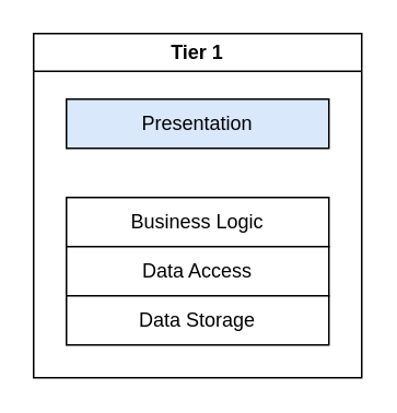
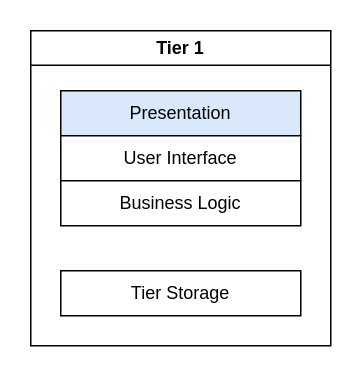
+ <mxCell id="4" value="User Interface" style="rounded=0;whiteSpace=wrap;html=1;" vertex="1" parent="2"><mxGeometry x="20" y="70" width="160" height="30" as="geometry" /></mxCell>
- <mxCell id="6" value="Data Access" style="rounded=0;whiteSpace=wrap;html=1;" vertex="1" parent="2"><mxGeometry x="20" y="130" width="160" height="30" as="geometry" /></mxCell>
- <mxCell id="7" value="Data Storage" style="rounded=0;whiteSpace=wrap;html=1;" vertex="1" parent="2"><mxGeometry x="20" y="160" width="160" height="30" as="geometry" /></mxCell>
+ <mxCell id="7" value="Tier Storage" style="rounded=0;whiteSpace=wrap;html=1;" vertex="1" parent="2"><mxGeometry x="20" y="160" width="160" height="30" as="geometry" /></mxCell>
